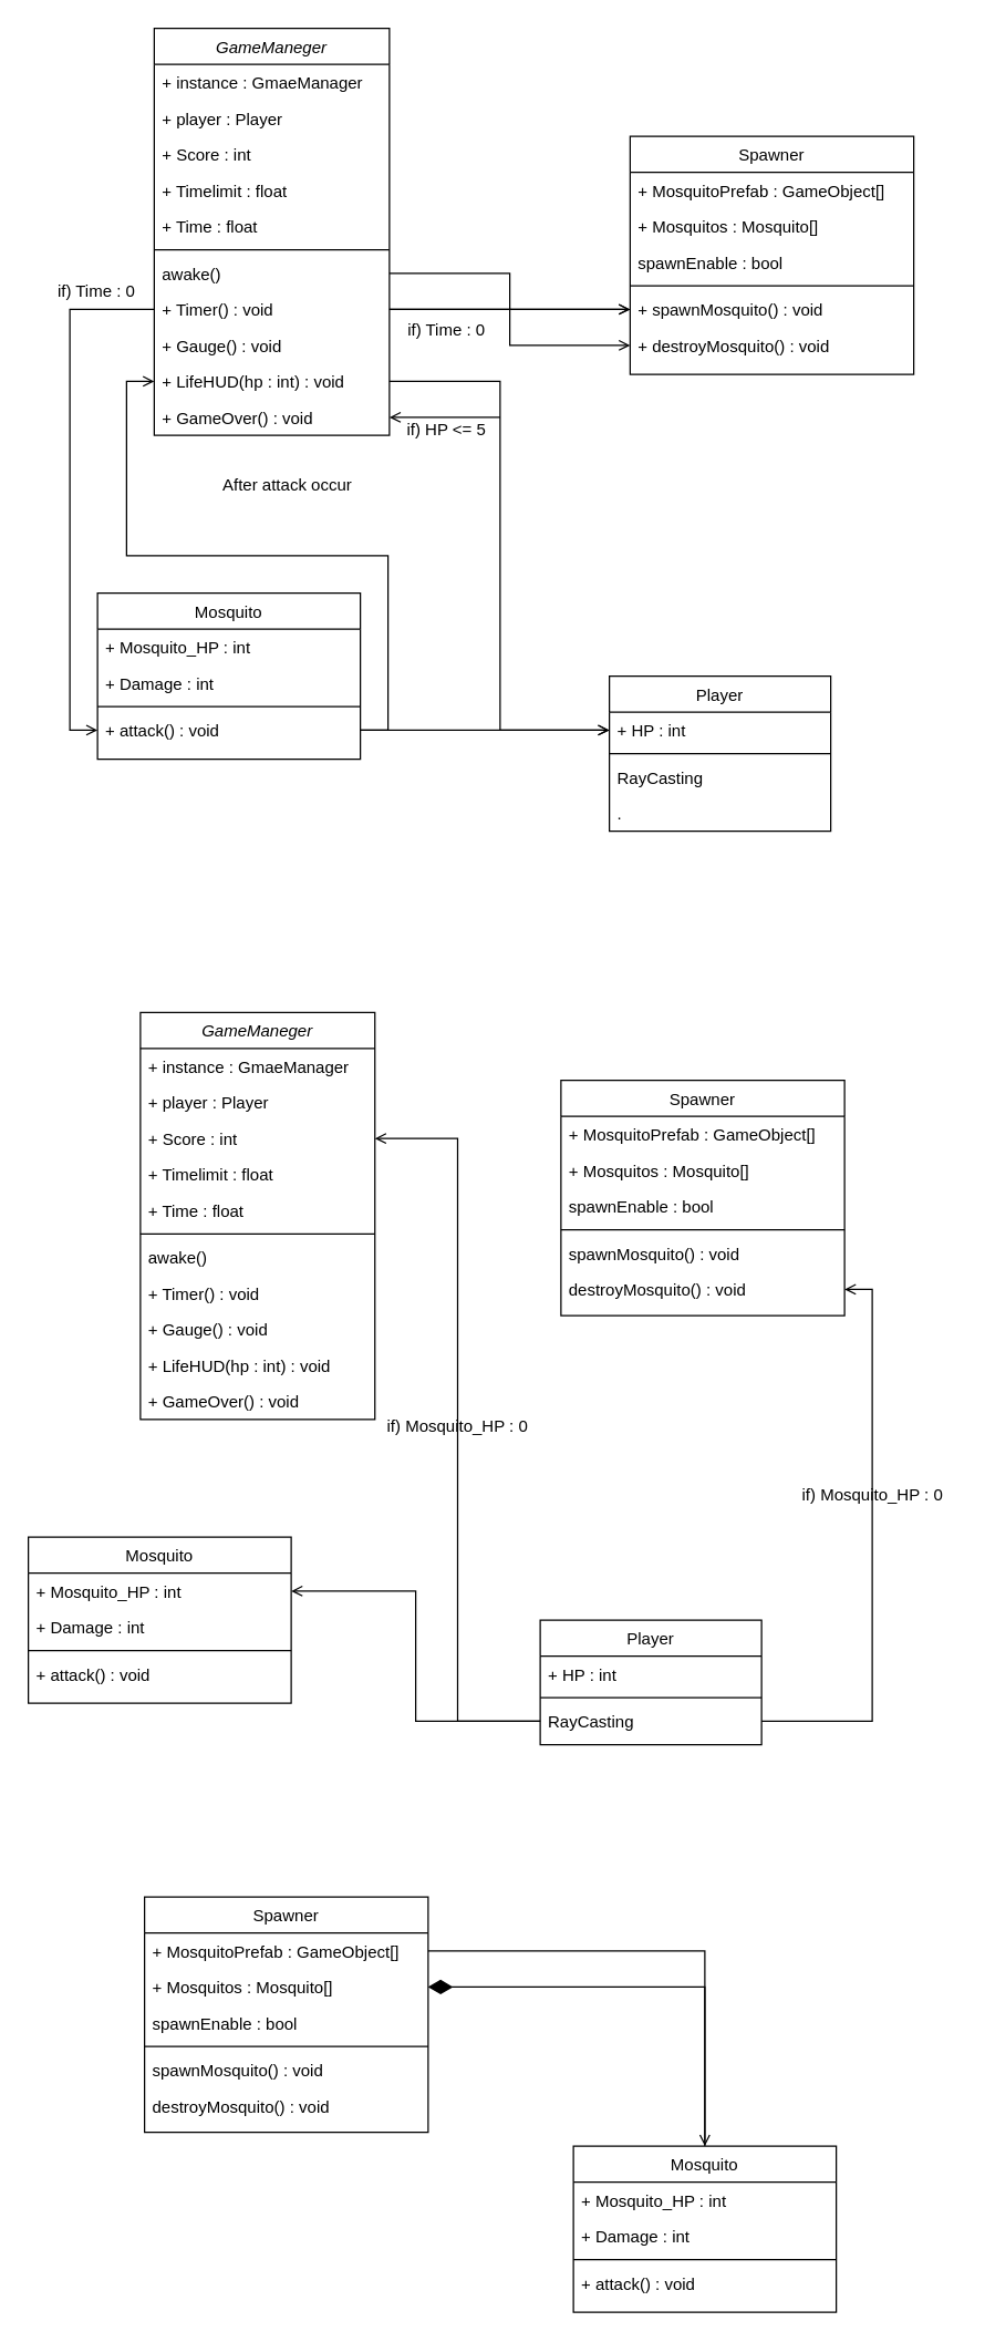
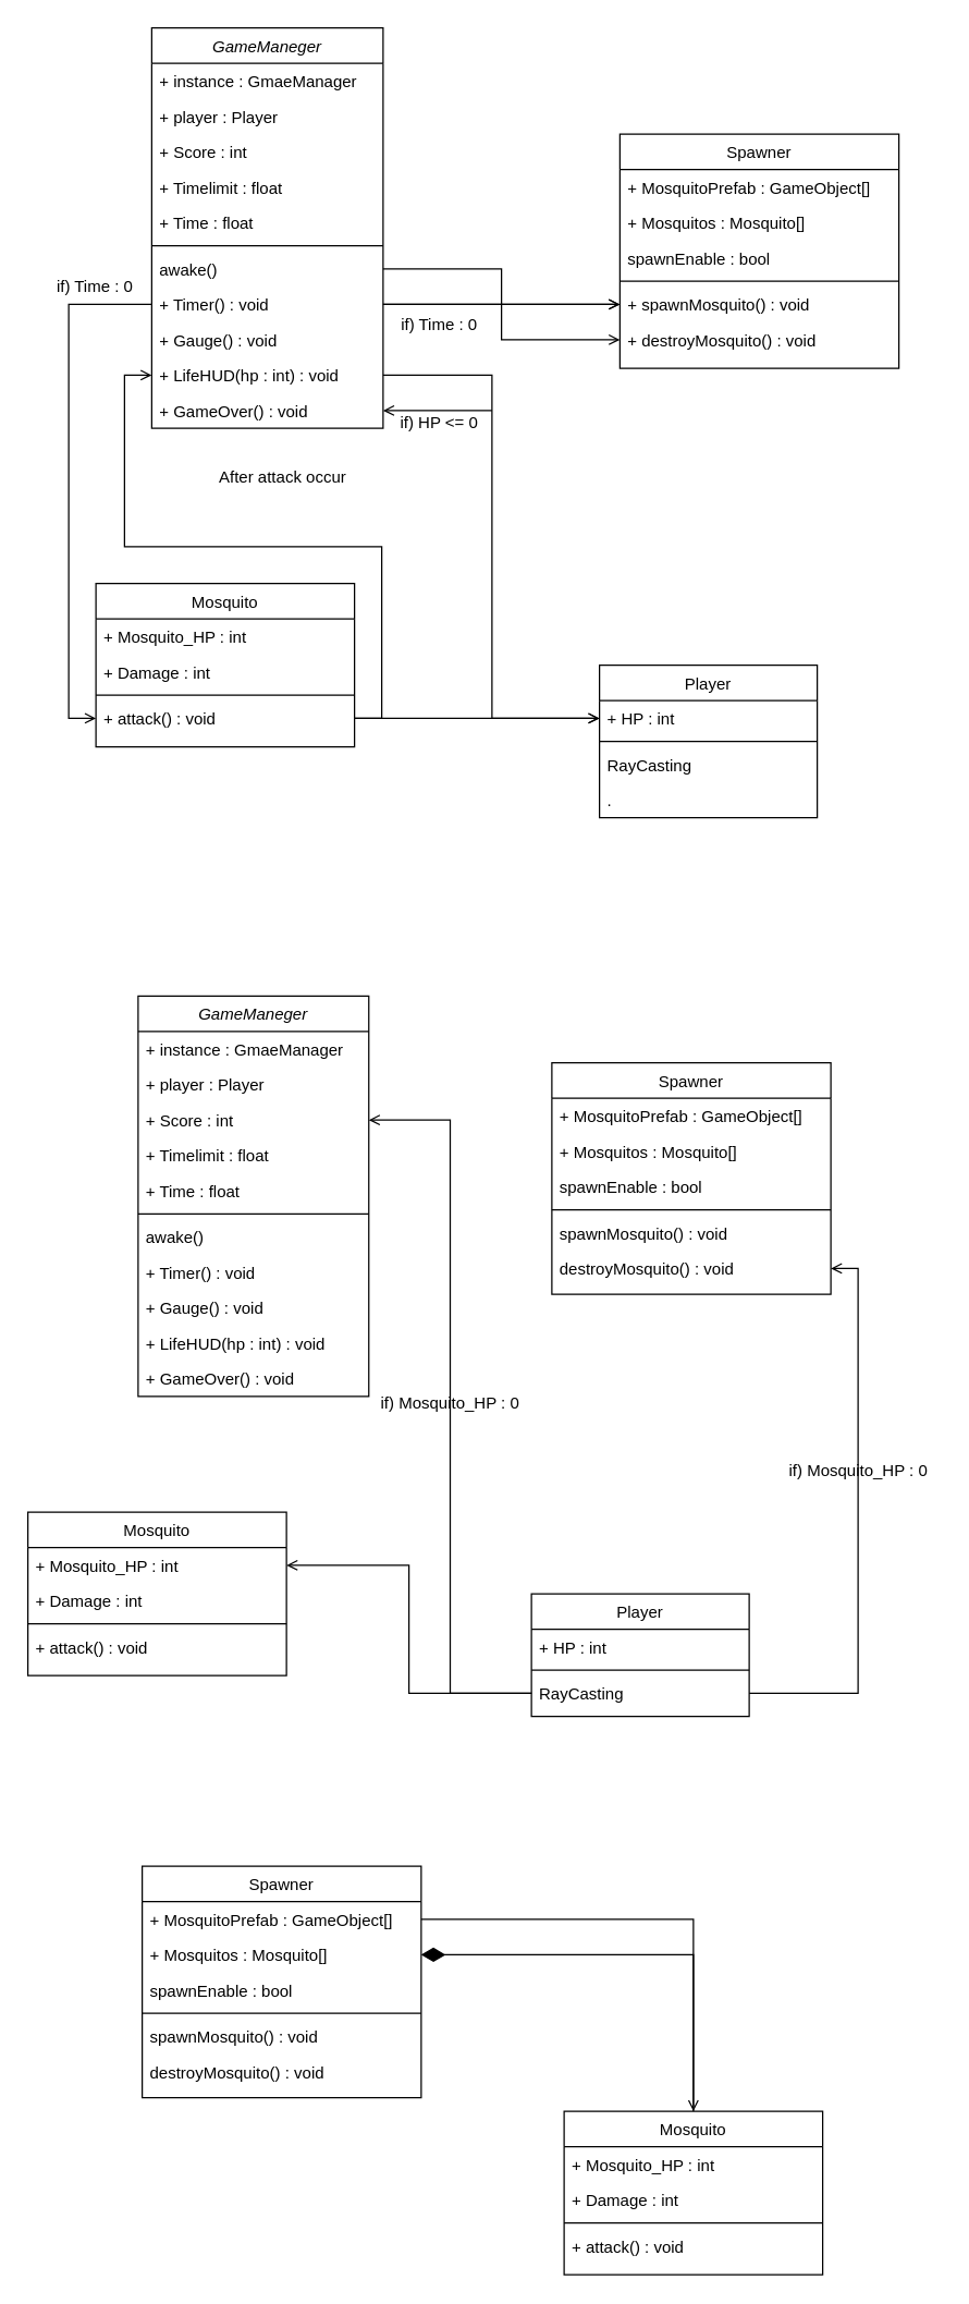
- <mxCell id="89" value="if) HP &amp;lt;= 5" style="text;html=1;align=center;verticalAlign=middle;resizable=0;points=[];autosize=1;strokeColor=none;fillColor=none;" parent="1" vertex="1"><mxGeometry x="287" y="300" width="70" height="20" as="geometry" /></mxCell>
+ <mxCell id="89" value="if) HP &amp;lt;= 0" style="text;html=1;align=center;verticalAlign=middle;resizable=0;points=[];autosize=1;strokeColor=none;fillColor=none;" parent="1" vertex="1"><mxGeometry x="287" y="300" width="70" height="20" as="geometry" /></mxCell>
